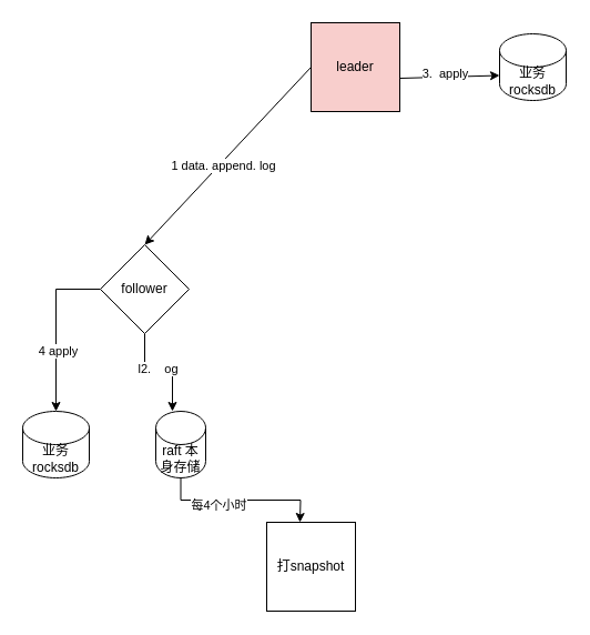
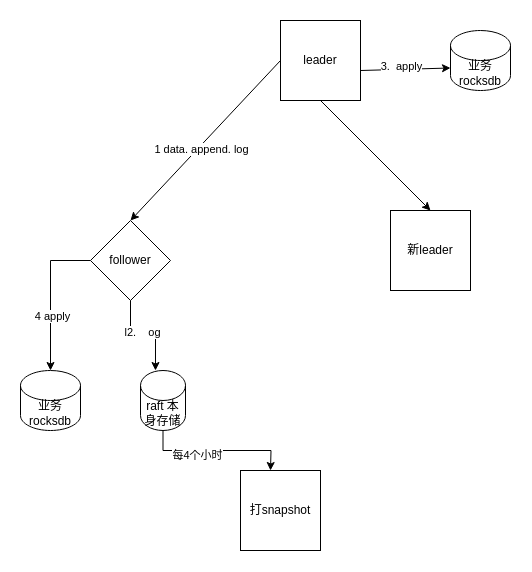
- <mxCell id="2" value="leader" style="whiteSpace=wrap;html=1;aspect=fixed;fillColor=#f8cecc;" vertex="1" parent="1"><mxGeometry x="280" y="20" width="80" height="80" as="geometry" /></mxCell>
+ <mxCell id="2" value="leader" style="whiteSpace=wrap;html=1;aspect=fixed;" vertex="1" parent="1"><mxGeometry x="280" y="20" width="80" height="80" as="geometry" /></mxCell>
+ <mxCell id="10" value="" style="endArrow=classic;html=1;rounded=0;exitX=0.5;exitY=1;exitDx=0;exitDy=0;entryX=0.5;entryY=0;entryDx=0;entryDy=0;" edge="1" parent="1" source="2" target="9"><mxGeometry width="50" height="50" relative="1" as="geometry"><mxPoint x="410" y="170" as="sourcePoint" /><mxPoint x="460" y="120" as="targetPoint" /></mxGeometry></mxCell>
+ <mxCell id="9" value="新leader" style="whiteSpace=wrap;html=1;aspect=fixed;" vertex="1" parent="1"><mxGeometry x="390" y="210" width="80" height="80" as="geometry" /></mxCell>
